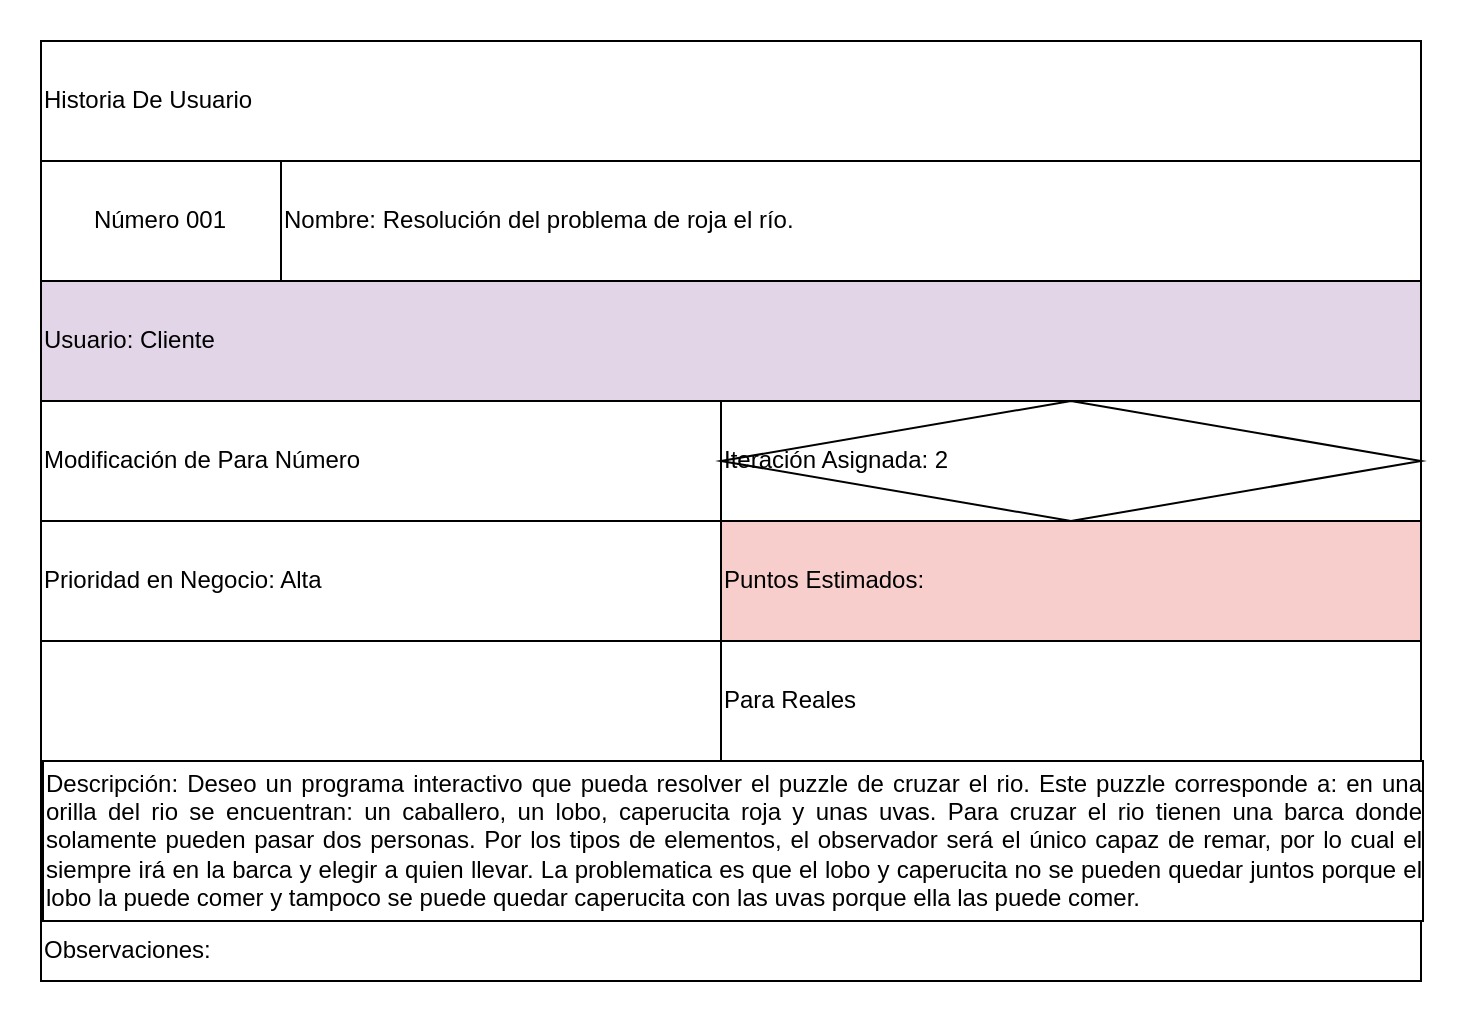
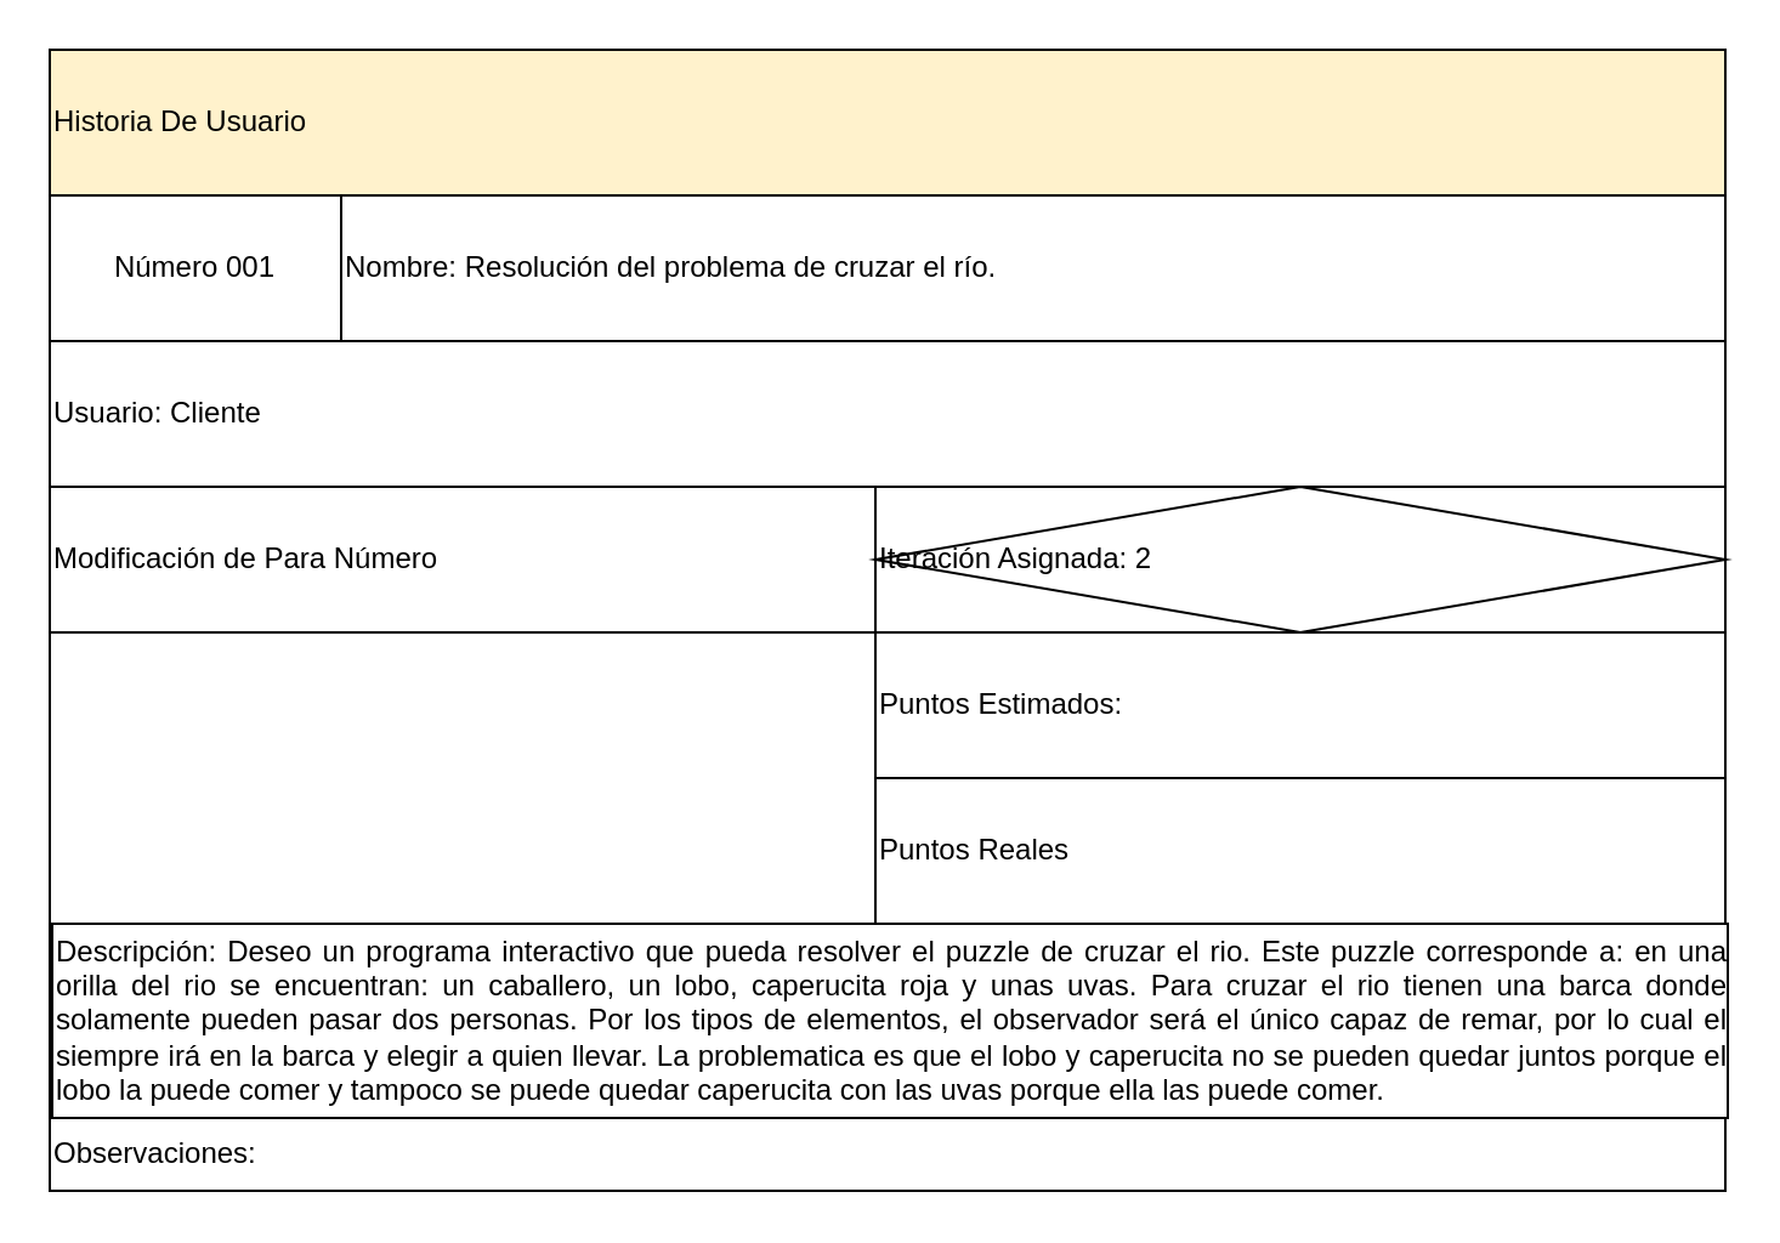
- <mxCell id="3" value="&lt;div style=&quot;text-align: justify;&quot;&gt;&lt;span style=&quot;background-color: initial;&quot;&gt;Historia De Usuario&lt;/span&gt;&lt;/div&gt;" style="rounded=0;whiteSpace=wrap;html=1;align=left;" parent="1" vertex="1"><mxGeometry x="20" y="20" width="690" height="60" as="geometry" /></mxCell>
+ <mxCell id="3" value="&lt;div style=&quot;text-align: justify;&quot;&gt;&lt;span style=&quot;background-color: initial;&quot;&gt;Historia De Usuario&lt;/span&gt;&lt;/div&gt;" style="rounded=0;whiteSpace=wrap;html=1;align=left;fillColor=#fff2cc;" parent="1" vertex="1"><mxGeometry x="20" y="20" width="690" height="60" as="geometry" /></mxCell>
- <mxCell id="5" value="&lt;div style=&quot;text-align: justify;&quot;&gt;&lt;span style=&quot;background-color: initial;&quot;&gt;Nombre: Resolución del problema de roja el río.&lt;/span&gt;&lt;/div&gt;" style="rounded=0;whiteSpace=wrap;html=1;align=left;" parent="1" vertex="1"><mxGeometry x="140" y="80" width="570" height="60" as="geometry" /></mxCell>
+ <mxCell id="5" value="&lt;div style=&quot;text-align: justify;&quot;&gt;&lt;span style=&quot;background-color: initial;&quot;&gt;Nombre: Resolución del problema de cruzar el río.&lt;/span&gt;&lt;/div&gt;" style="rounded=0;whiteSpace=wrap;html=1;align=left;" parent="1" vertex="1"><mxGeometry x="140" y="80" width="570" height="60" as="geometry" /></mxCell>
- <mxCell id="6" value="Usuario: Cliente" style="rounded=0;whiteSpace=wrap;html=1;align=left;fillColor=#e1d5e7;" parent="1" vertex="1"><mxGeometry x="20" y="140" width="690" height="60" as="geometry" /></mxCell>
+ <mxCell id="6" value="Usuario: Cliente" style="rounded=0;whiteSpace=wrap;html=1;align=left;" parent="1" vertex="1"><mxGeometry x="20" y="140" width="690" height="60" as="geometry" /></mxCell>
- <mxCell id="9" value="Prioridad en Negocio: Alta" style="rounded=0;whiteSpace=wrap;html=1;align=left;" parent="1" vertex="1"><mxGeometry x="20" y="260" width="340" height="60" as="geometry" /></mxCell>
- <mxCell id="10" value="Puntos Estimados:&amp;nbsp;" style="rounded=0;whiteSpace=wrap;html=1;align=left;fillColor=#f8cecc;" parent="1" vertex="1"><mxGeometry x="360" y="260" width="350" height="60" as="geometry" /></mxCell>
+ <mxCell id="10" value="Puntos Estimados:&amp;nbsp;" style="rounded=0;whiteSpace=wrap;html=1;align=left;" parent="1" vertex="1"><mxGeometry x="360" y="260" width="350" height="60" as="geometry" /></mxCell>
- <mxCell id="11" value="Para Reales" style="rounded=0;whiteSpace=wrap;html=1;align=left;" parent="1" vertex="1"><mxGeometry x="360" y="320" width="350" height="60" as="geometry" /></mxCell>
+ <mxCell id="11" value="Puntos Reales" style="rounded=0;whiteSpace=wrap;html=1;align=left;" parent="1" vertex="1"><mxGeometry x="360" y="320" width="350" height="60" as="geometry" /></mxCell>
